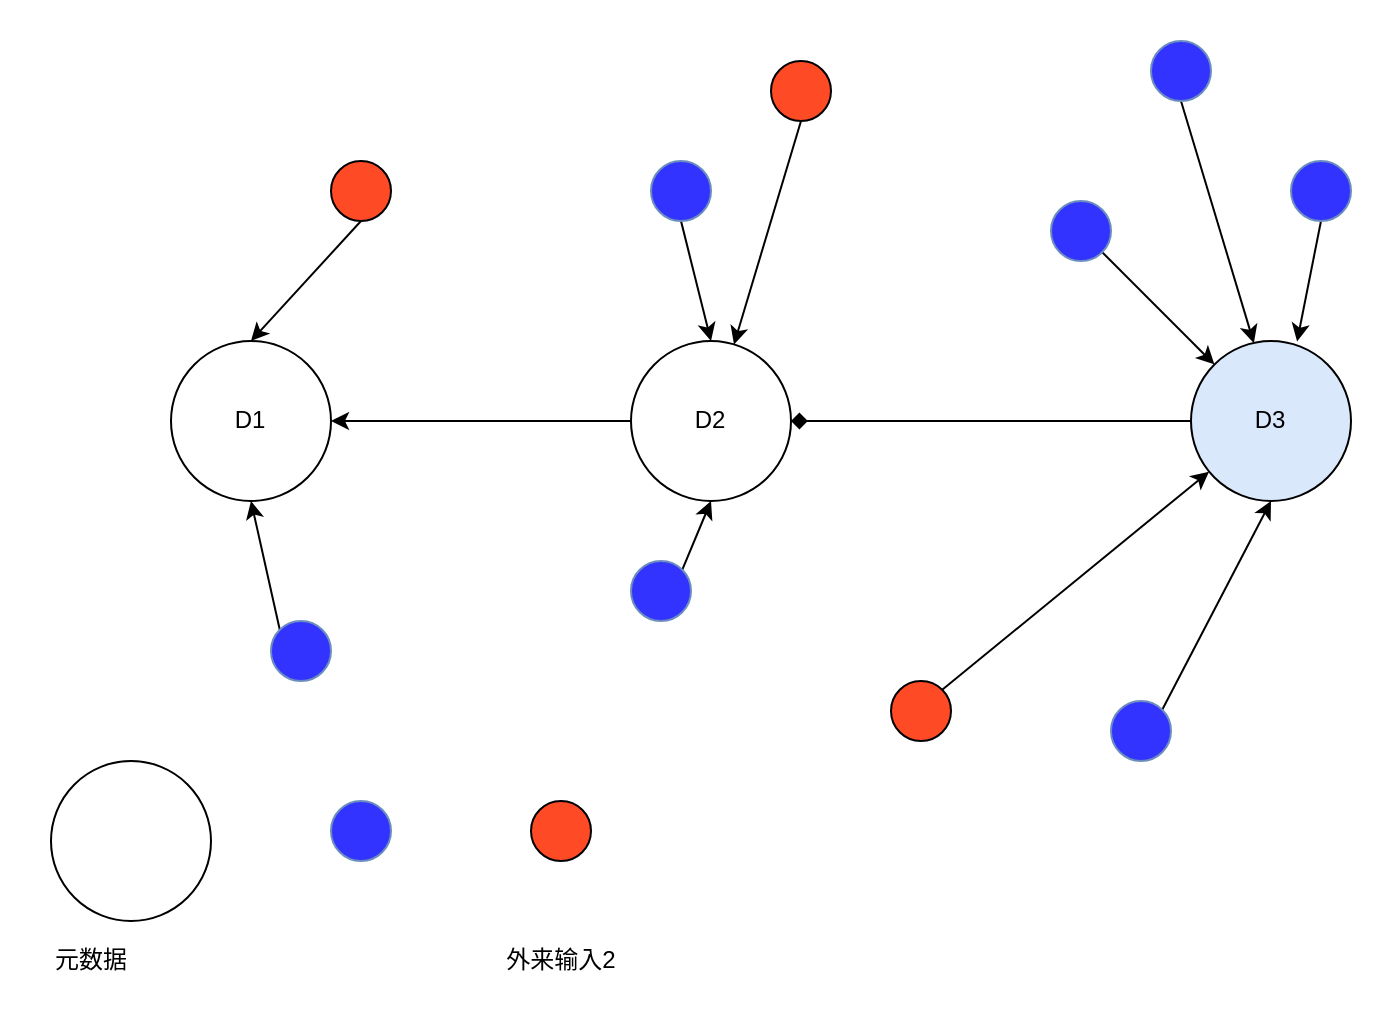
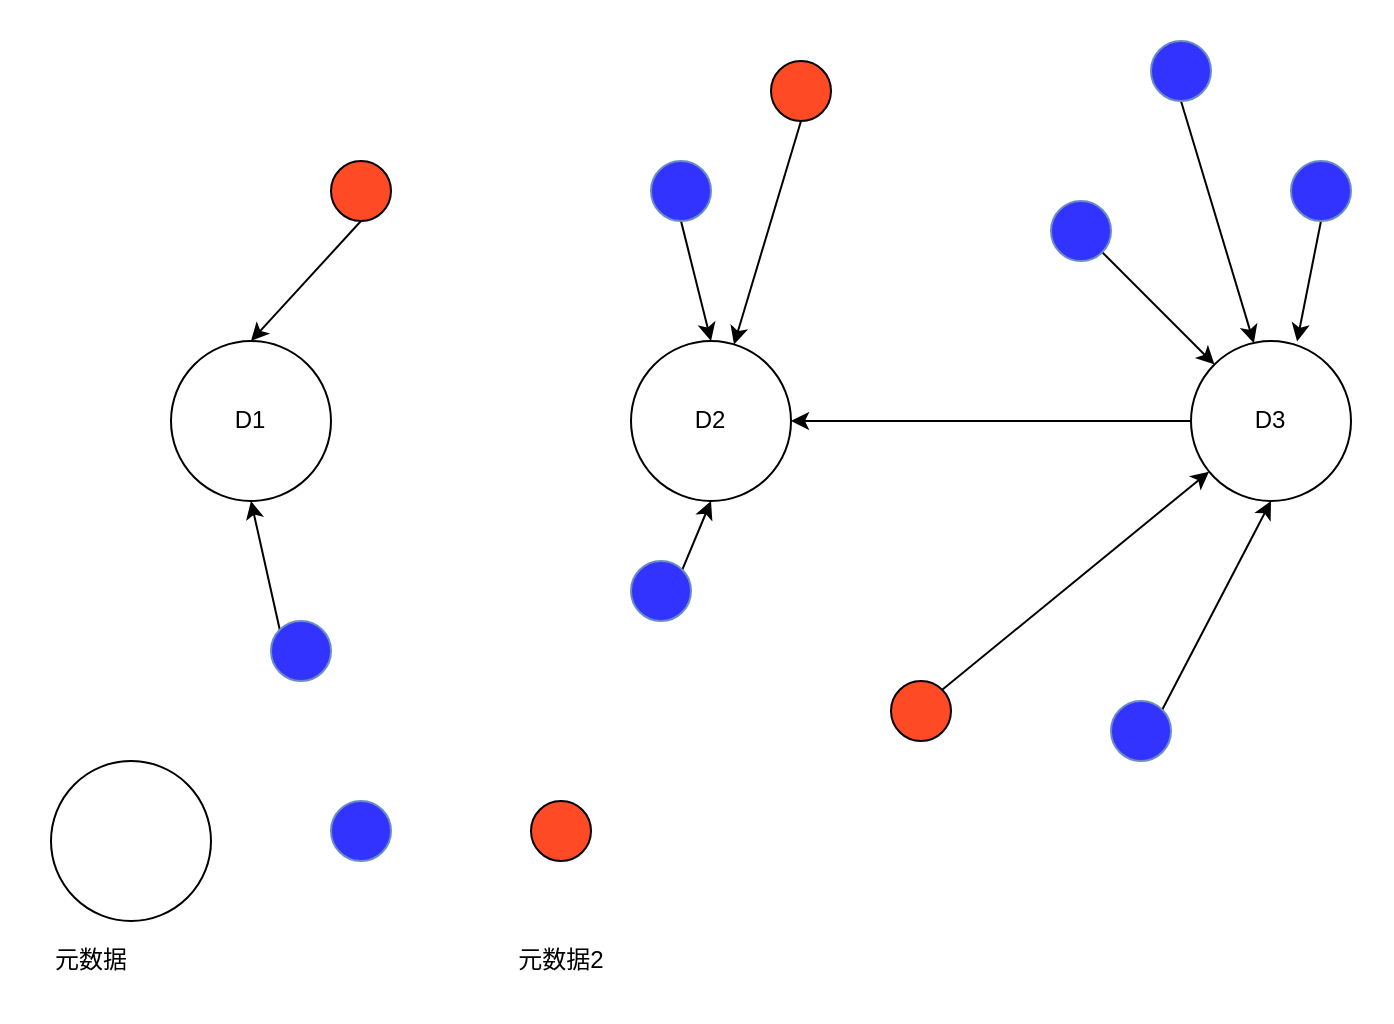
- <mxCell id="3" style="edgeStyle=orthogonalEdgeStyle;rounded=0;orthogonalLoop=1;jettySize=auto;html=1;entryX=1;entryY=0.5;entryDx=0;entryDy=0;" edge="1" parent="1" source="4" target="2"><mxGeometry relative="1" as="geometry" /></mxCell>
- <mxCell id="5" style="edgeStyle=orthogonalEdgeStyle;rounded=0;orthogonalLoop=1;jettySize=auto;html=1;entryX=1;entryY=0.5;entryDx=0;entryDy=0;endArrow=diamond;" edge="1" parent="1" source="6" target="4"><mxGeometry relative="1" as="geometry" /></mxCell>
+ <mxCell id="5" style="edgeStyle=orthogonalEdgeStyle;rounded=0;orthogonalLoop=1;jettySize=auto;html=1;entryX=1;entryY=0.5;entryDx=0;entryDy=0;" edge="1" parent="1" source="6" target="4"><mxGeometry relative="1" as="geometry" /></mxCell>
- <mxCell id="6" value="D3" style="ellipse;whiteSpace=wrap;html=1;aspect=fixed;fillColor=#dae8fc;" vertex="1" parent="1"><mxGeometry x="595" y="170" width="80" height="80" as="geometry" /></mxCell>
+ <mxCell id="6" value="D3" style="ellipse;whiteSpace=wrap;html=1;aspect=fixed;" vertex="1" parent="1"><mxGeometry x="595" y="170" width="80" height="80" as="geometry" /></mxCell>
- <mxCell id="31" value="外来输入2" style="text;html=1;align=center;verticalAlign=middle;resizable=0;points=[];autosize=1;strokeColor=none;fillColor=none;" vertex="1" parent="1"><mxGeometry x="245" y="470" width="70" height="20" as="geometry" /></mxCell>
+ <mxCell id="31" value="元数据2" style="text;html=1;align=center;verticalAlign=middle;resizable=0;points=[];autosize=1;strokeColor=none;fillColor=none;" vertex="1" parent="1"><mxGeometry x="245" y="470" width="70" height="20" as="geometry" /></mxCell>
